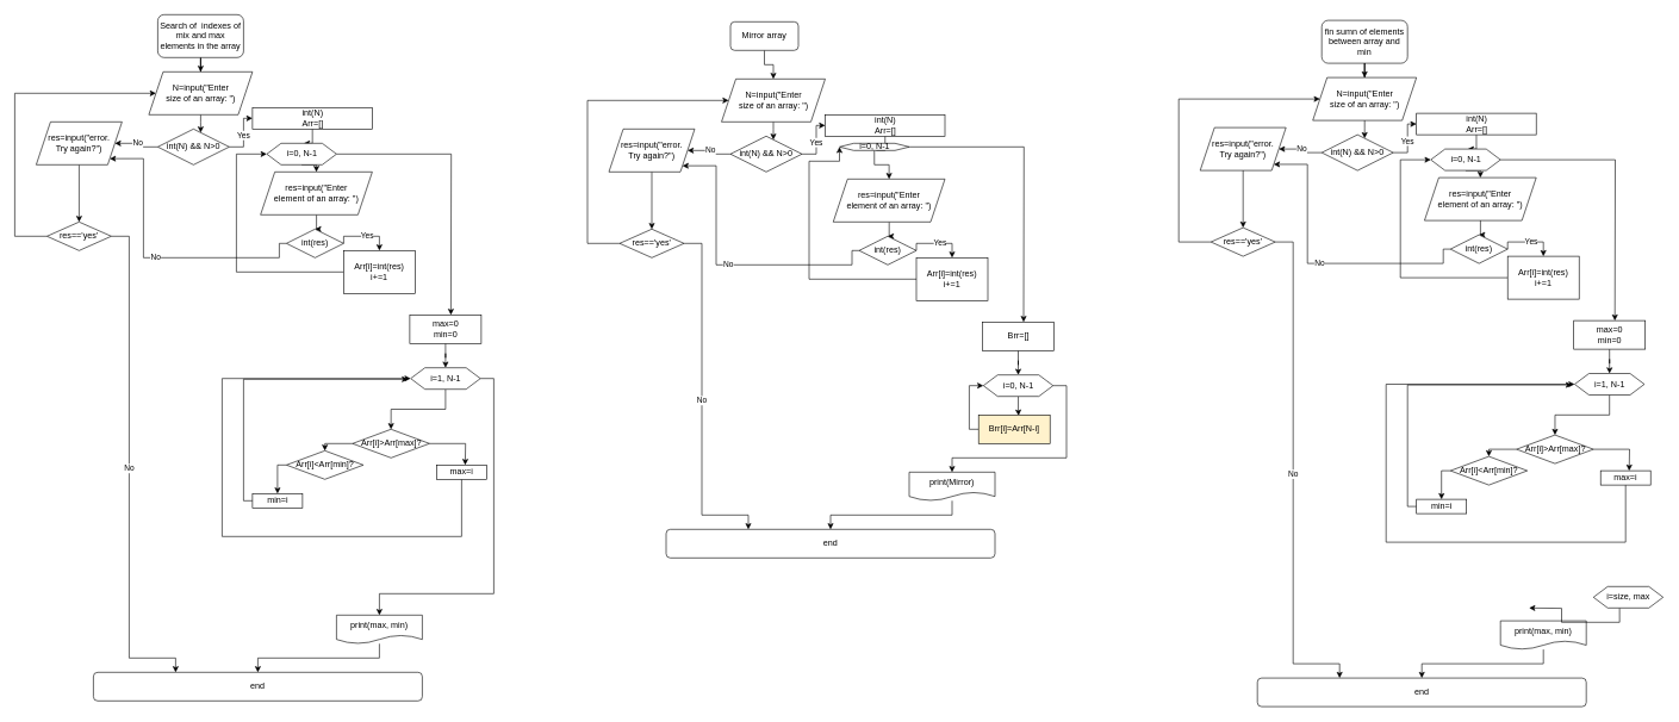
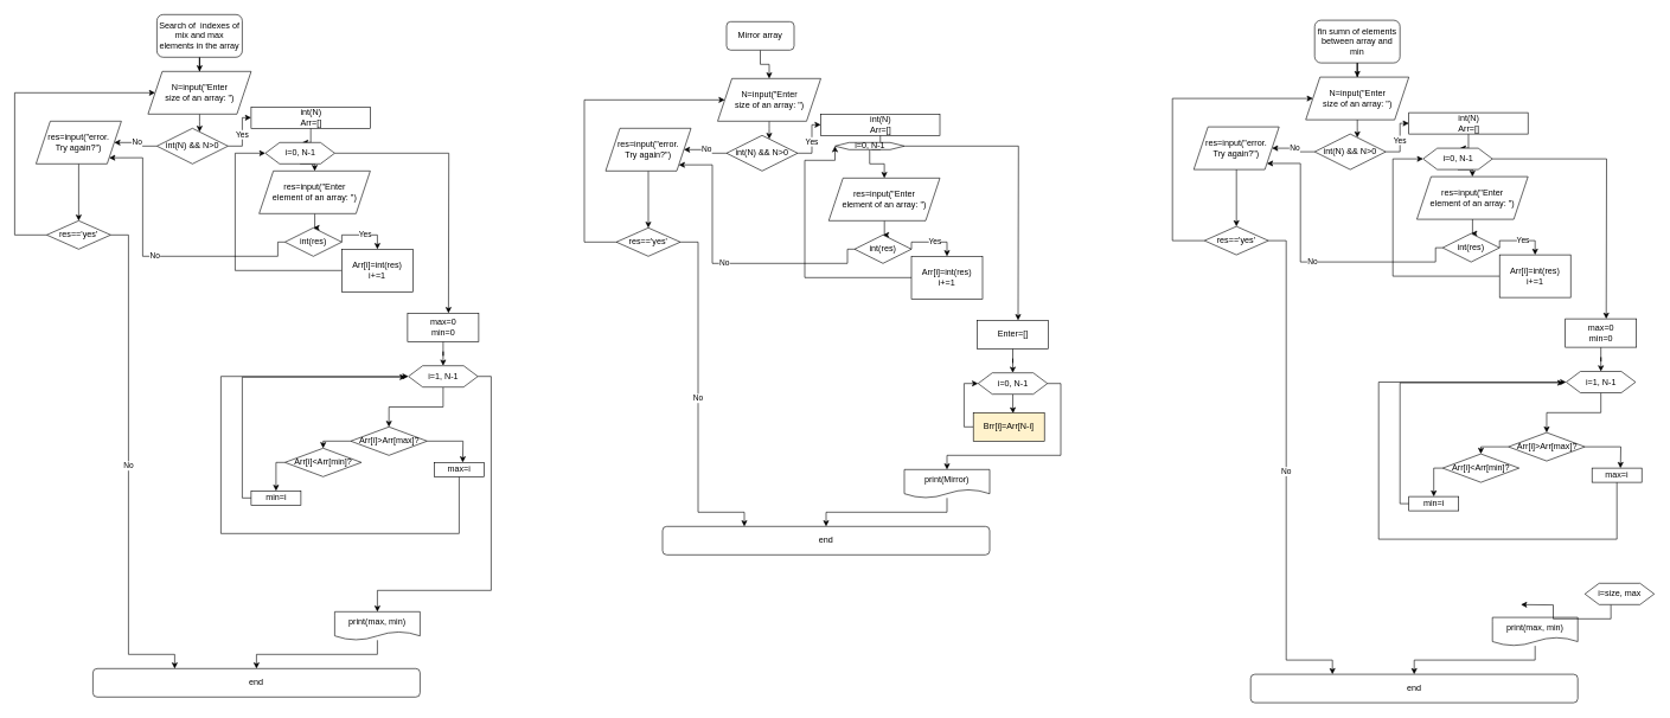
- <mxCell id="67" value="Brr=[]" style="rounded=0;whiteSpace=wrap;html=1;" vertex="1" parent="1"><mxGeometry x="1373.5" y="450" width="100" height="40" as="geometry" /></mxCell>
+ <mxCell id="67" value="Enter=[]" style="rounded=0;whiteSpace=wrap;html=1;" vertex="1" parent="1"><mxGeometry x="1373.5" y="450" width="100" height="40" as="geometry" /></mxCell>
